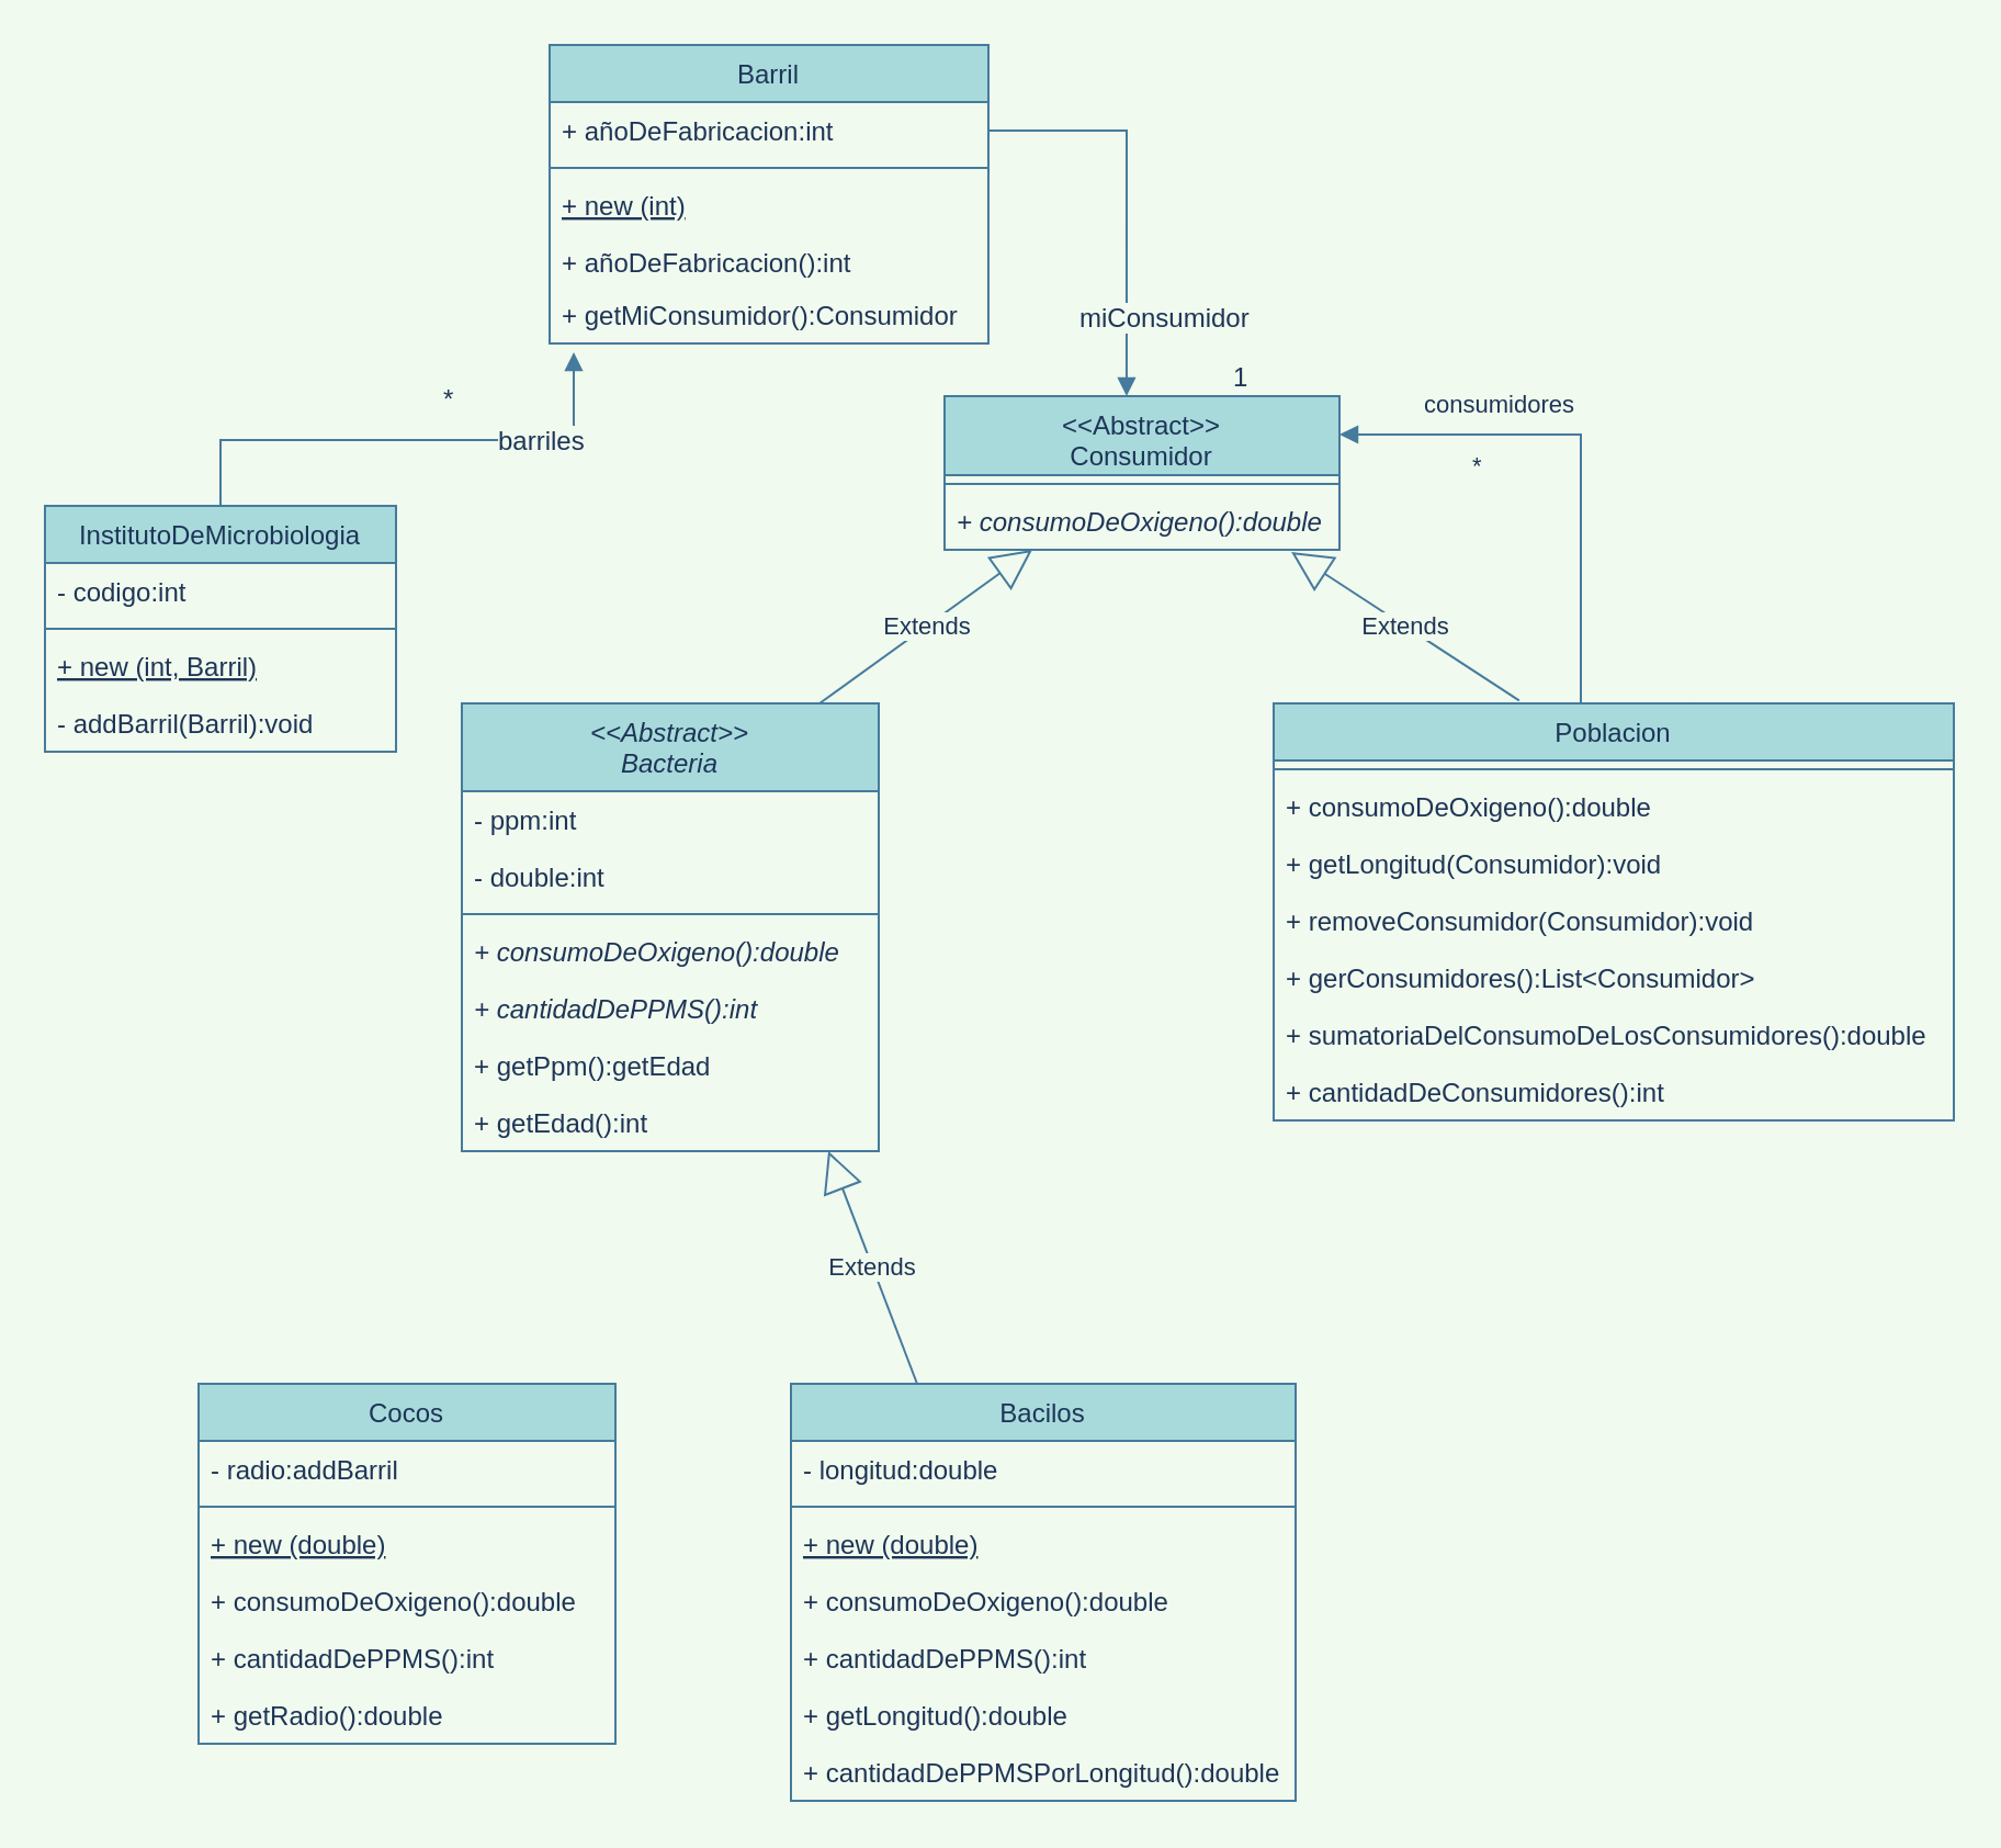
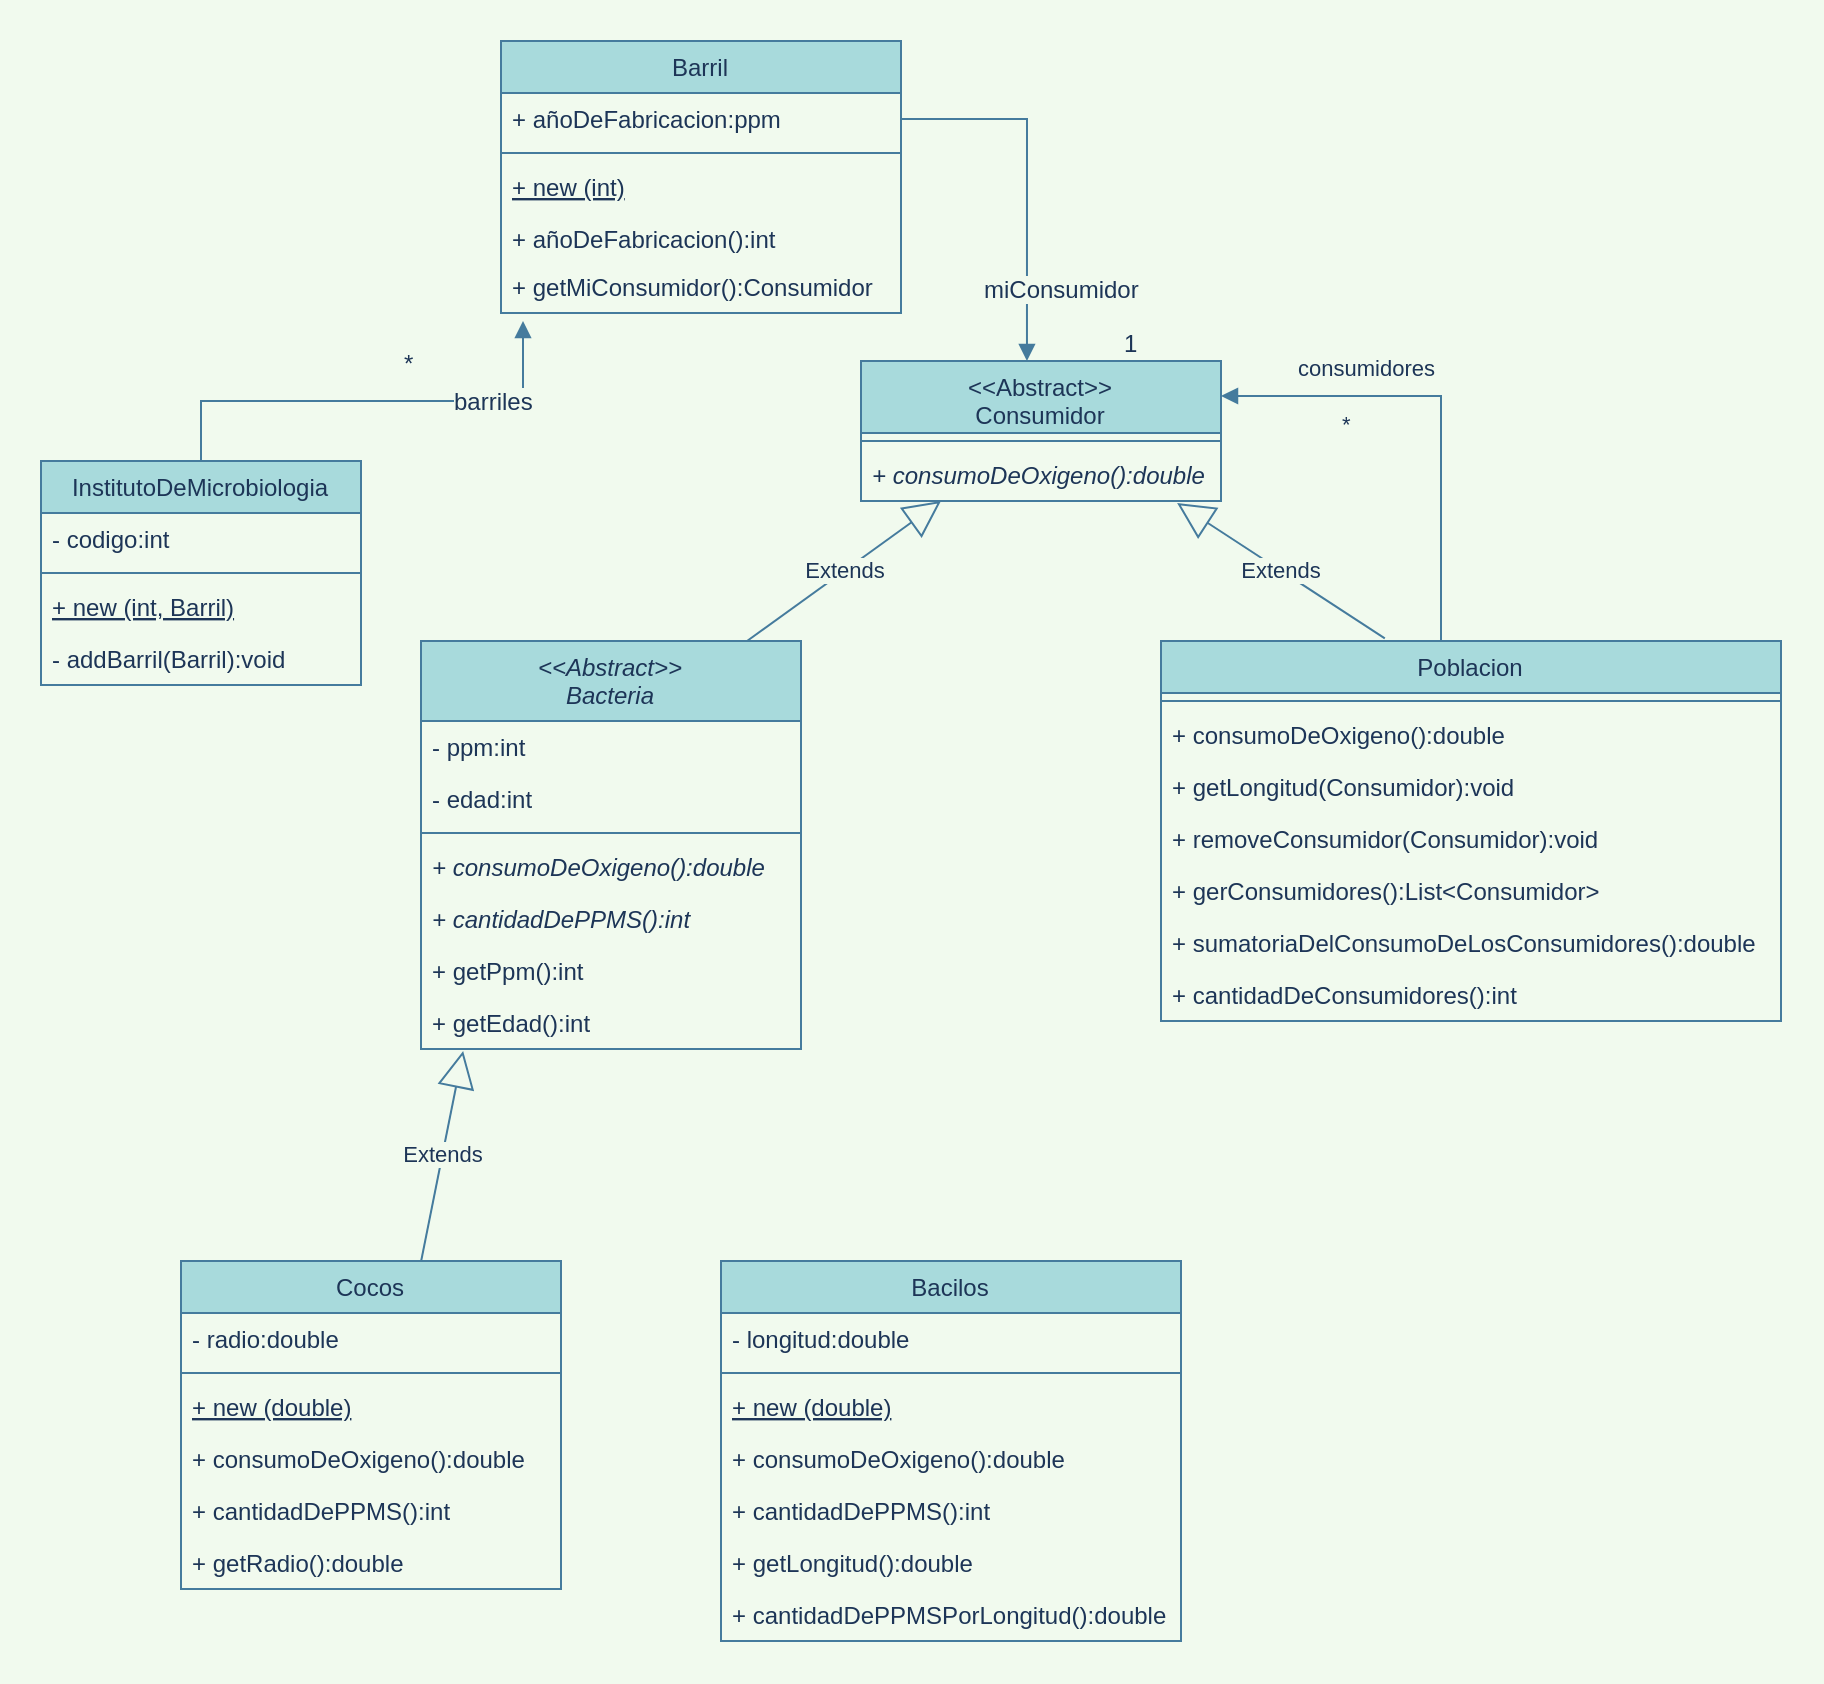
- <mxCell id="48" value="+ añoDeFabricacion:int" style="text;strokeColor=none;fillColor=none;align=left;verticalAlign=top;spacingLeft=4;spacingRight=4;overflow=hidden;rotatable=0;points=[[0,0.5],[1,0.5]];portConstraint=eastwest;fontSize=12;fontColor=#1D3557;" parent="47" vertex="1"><mxGeometry y="26" width="200" height="26" as="geometry" /></mxCell>
+ <mxCell id="48" value="+ añoDeFabricacion:ppm" style="text;strokeColor=none;fillColor=none;align=left;verticalAlign=top;spacingLeft=4;spacingRight=4;overflow=hidden;rotatable=0;points=[[0,0.5],[1,0.5]];portConstraint=eastwest;fontSize=12;fontColor=#1D3557;" parent="47" vertex="1"><mxGeometry y="26" width="200" height="26" as="geometry" /></mxCell>
- <mxCell id="4" value="- double:int" style="text;strokeColor=none;fillColor=none;align=left;verticalAlign=top;spacingLeft=4;spacingRight=4;overflow=hidden;rotatable=0;points=[[0,0.5],[1,0.5]];portConstraint=eastwest;fontColor=#1D3557;" parent="2" vertex="1"><mxGeometry y="66" width="190" height="26" as="geometry" /></mxCell>
+ <mxCell id="4" value="- edad:int" style="text;strokeColor=none;fillColor=none;align=left;verticalAlign=top;spacingLeft=4;spacingRight=4;overflow=hidden;rotatable=0;points=[[0,0.5],[1,0.5]];portConstraint=eastwest;fontColor=#1D3557;" parent="2" vertex="1"><mxGeometry y="66" width="190" height="26" as="geometry" /></mxCell>
- <mxCell id="8" value="+ getPpm():getEdad" style="text;strokeColor=none;fillColor=none;align=left;verticalAlign=top;spacingLeft=4;spacingRight=4;overflow=hidden;rotatable=0;points=[[0,0.5],[1,0.5]];portConstraint=eastwest;fontStyle=0;fontColor=#1D3557;" parent="2" vertex="1"><mxGeometry y="152" width="190" height="26" as="geometry" /></mxCell>
+ <mxCell id="8" value="+ getPpm():int" style="text;strokeColor=none;fillColor=none;align=left;verticalAlign=top;spacingLeft=4;spacingRight=4;overflow=hidden;rotatable=0;points=[[0,0.5],[1,0.5]];portConstraint=eastwest;fontStyle=0;fontColor=#1D3557;" parent="2" vertex="1"><mxGeometry y="152" width="190" height="26" as="geometry" /></mxCell>
- <mxCell id="26" value="Extends" style="endArrow=block;endSize=16;endFill=0;html=1;rounded=0;exitX=0.25;exitY=0;exitDx=0;exitDy=0;entryX=0.879;entryY=1;entryDx=0;entryDy=0;entryPerimeter=0;labelBackgroundColor=#F1FAEE;strokeColor=#457B9D;fontColor=#1D3557;" parent="1" source="17" target="9" edge="1"><mxGeometry width="160" relative="1" as="geometry"><mxPoint x="340" y="480" as="sourcePoint" /><mxPoint x="380" y="480" as="targetPoint" /></mxGeometry></mxCell>
+ <mxCell id="25" value="Extends" style="endArrow=block;endSize=16;endFill=0;html=1;rounded=0;exitX=0.632;exitY=0;exitDx=0;exitDy=0;exitPerimeter=0;entryX=0.111;entryY=1.038;entryDx=0;entryDy=0;entryPerimeter=0;labelBackgroundColor=#F1FAEE;strokeColor=#457B9D;fontColor=#1D3557;" parent="1" source="10" target="9" edge="1"><mxGeometry width="160" relative="1" as="geometry"><mxPoint x="170" y="480" as="sourcePoint" /><mxPoint x="330" y="480" as="targetPoint" /></mxGeometry></mxCell>
- <mxCell id="11" value="- radio:addBarril" style="text;strokeColor=none;fillColor=none;align=left;verticalAlign=top;spacingLeft=4;spacingRight=4;overflow=hidden;rotatable=0;points=[[0,0.5],[1,0.5]];portConstraint=eastwest;fontColor=#1D3557;" parent="10" vertex="1"><mxGeometry y="26" width="190" height="26" as="geometry" /></mxCell>
+ <mxCell id="11" value="- radio:double" style="text;strokeColor=none;fillColor=none;align=left;verticalAlign=top;spacingLeft=4;spacingRight=4;overflow=hidden;rotatable=0;points=[[0,0.5],[1,0.5]];portConstraint=eastwest;fontColor=#1D3557;" parent="10" vertex="1"><mxGeometry y="26" width="190" height="26" as="geometry" /></mxCell>
